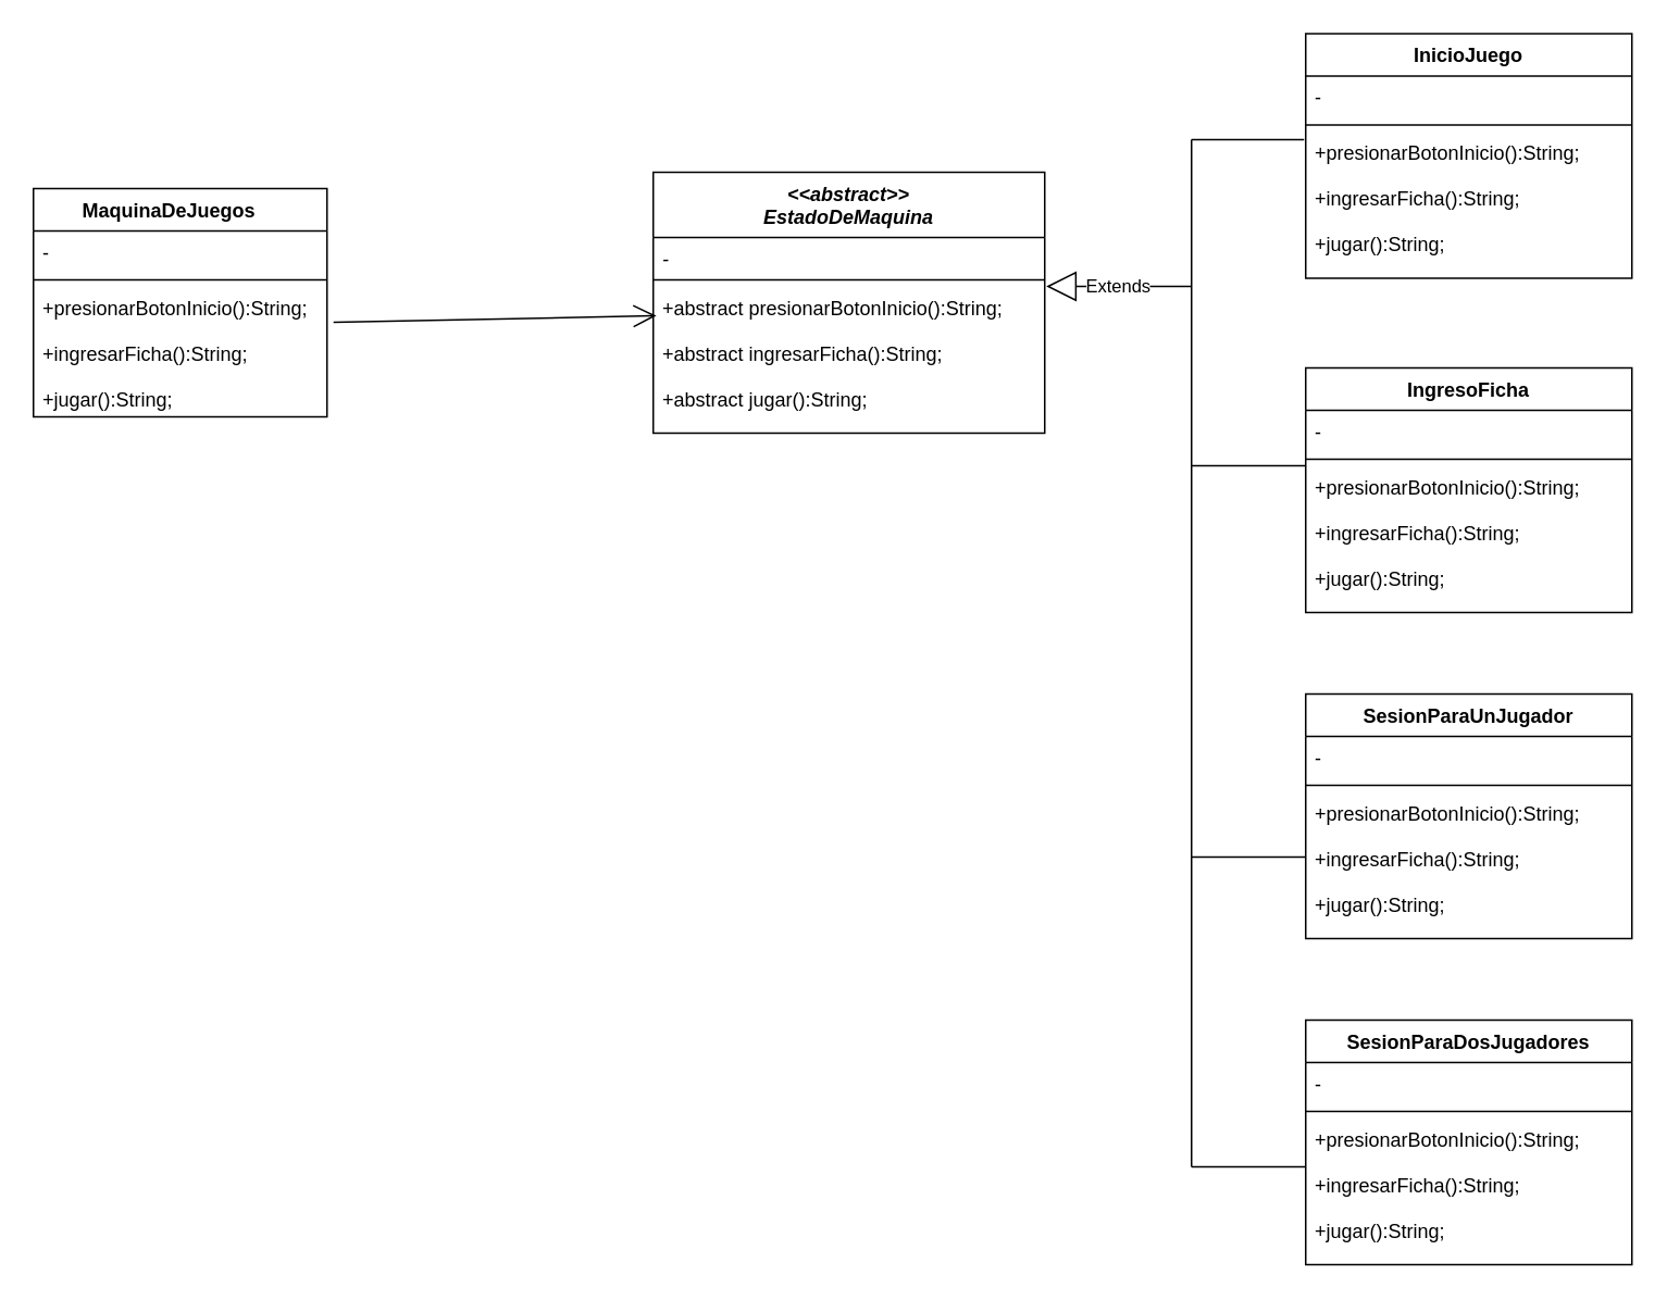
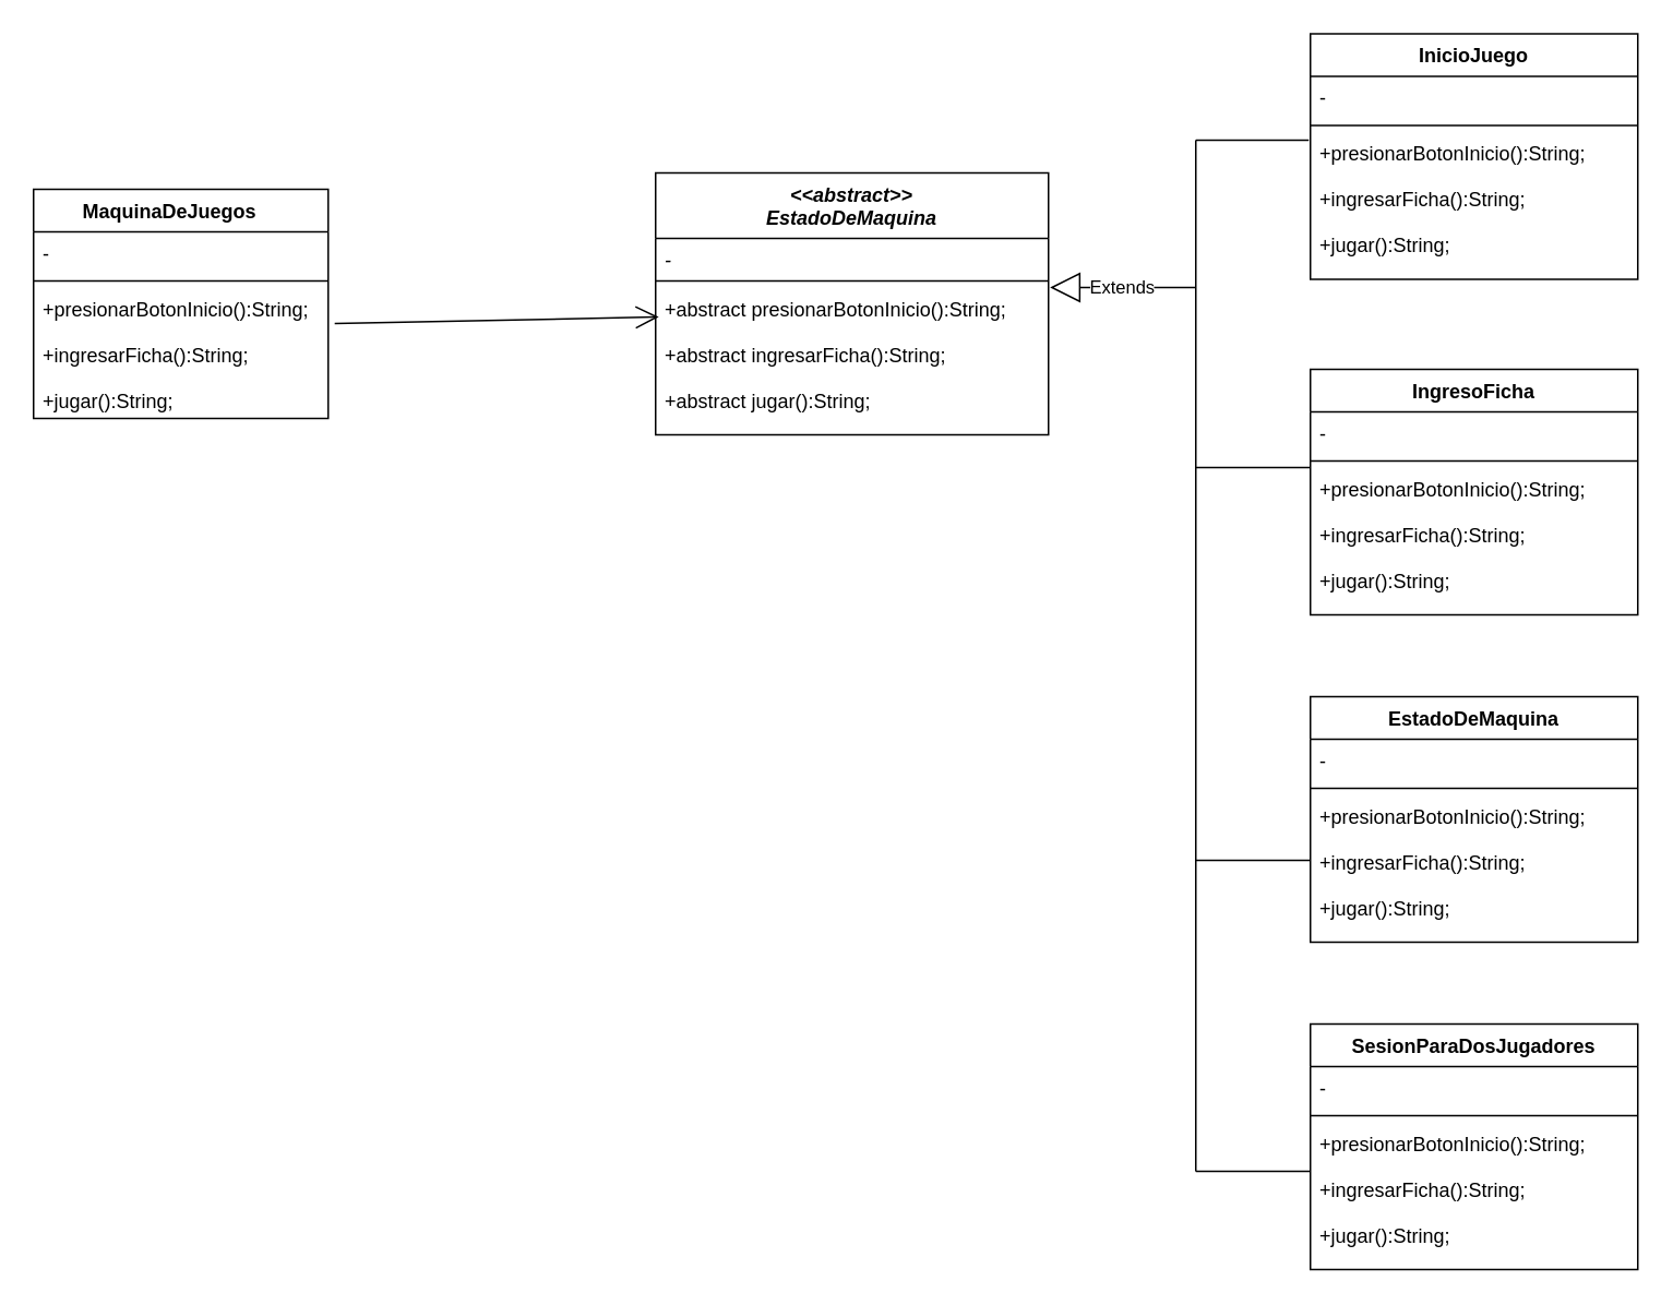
- <mxCell id="18" value="SesionParaUnJugador" style="swimlane;fontStyle=1;align=center;verticalAlign=top;childLayout=stackLayout;horizontal=1;startSize=26;horizontalStack=0;resizeParent=1;resizeParentMax=0;resizeLast=0;collapsible=1;marginBottom=0;" vertex="1" parent="1"><mxGeometry x="800" y="425" width="200" height="150" as="geometry" /></mxCell>
+ <mxCell id="18" value="EstadoDeMaquina" style="swimlane;fontStyle=1;align=center;verticalAlign=top;childLayout=stackLayout;horizontal=1;startSize=26;horizontalStack=0;resizeParent=1;resizeParentMax=0;resizeLast=0;collapsible=1;marginBottom=0;" vertex="1" parent="1"><mxGeometry x="800" y="425" width="200" height="150" as="geometry" /></mxCell>
